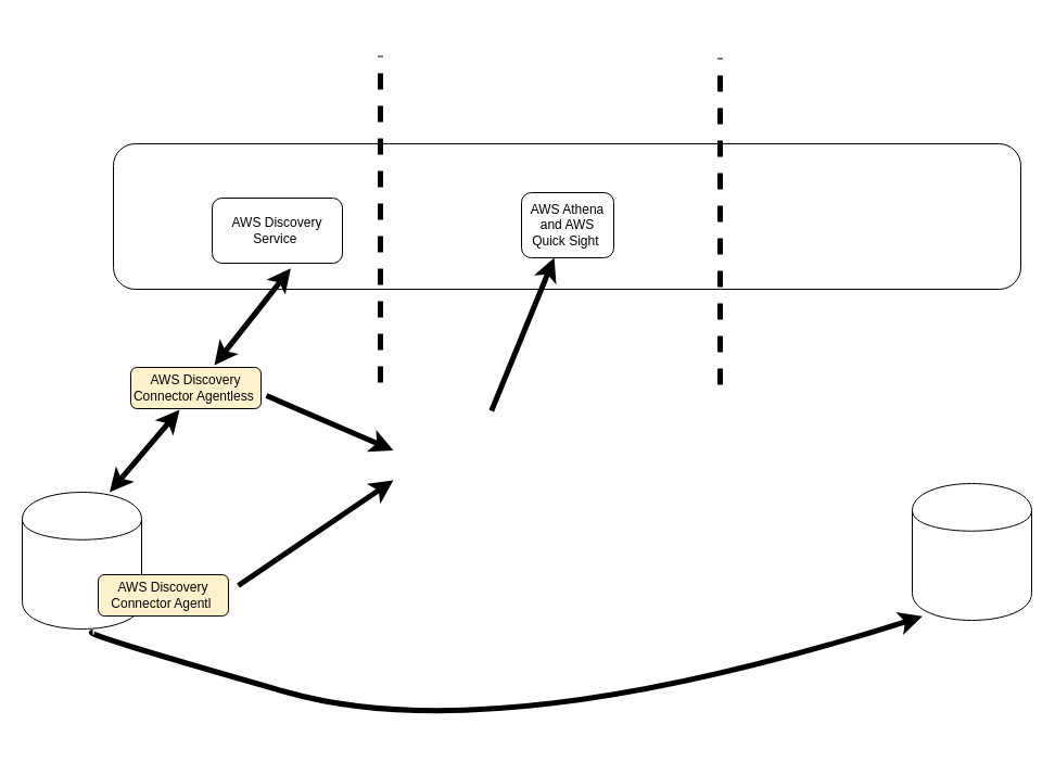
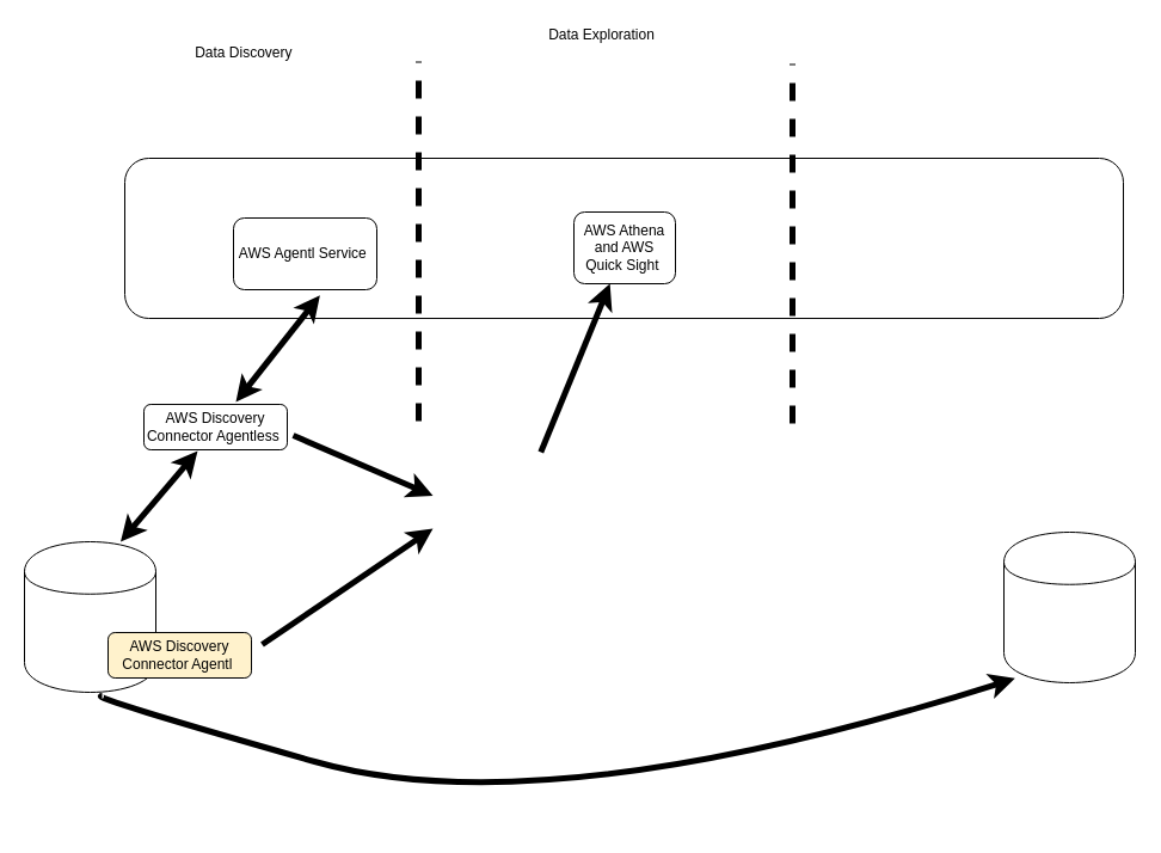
+ <mxCell id="19" value="Data Exploration" style="text;html=1;align=center;verticalAlign=middle;resizable=0;points=[];autosize=1;" vertex="1" parent="1"><mxGeometry x="453" y="20" width="99" height="18" as="geometry" /></mxCell>
+ <mxCell id="18" value="Data Discovery&amp;nbsp;" style="text;html=1;align=center;verticalAlign=middle;resizable=0;points=[];autosize=1;" vertex="1" parent="1"><mxGeometry x="157" y="35" width="95" height="18" as="geometry" /></mxCell>
- <mxCell id="3" value="AWS Discovery Service&amp;nbsp;" style="rounded=1;whiteSpace=wrap;html=1;" vertex="1" parent="1"><mxGeometry x="195" y="182" width="120" height="60" as="geometry" /></mxCell>
+ <mxCell id="3" value="AWS Agentl Service&amp;nbsp;" style="rounded=1;whiteSpace=wrap;html=1;" vertex="1" parent="1"><mxGeometry x="195" y="182" width="120" height="60" as="geometry" /></mxCell>
- <mxCell id="5" value="AWS Discovery Connector Agentless&amp;nbsp;" style="rounded=1;whiteSpace=wrap;html=1;fillColor=#fff2cc;" vertex="1" parent="1"><mxGeometry x="120" y="338" width="120" height="38" as="geometry" /></mxCell>
+ <mxCell id="5" value="AWS Discovery Connector Agentless&amp;nbsp;" style="rounded=1;whiteSpace=wrap;html=1;" vertex="1" parent="1"><mxGeometry x="120" y="338" width="120" height="38" as="geometry" /></mxCell>
